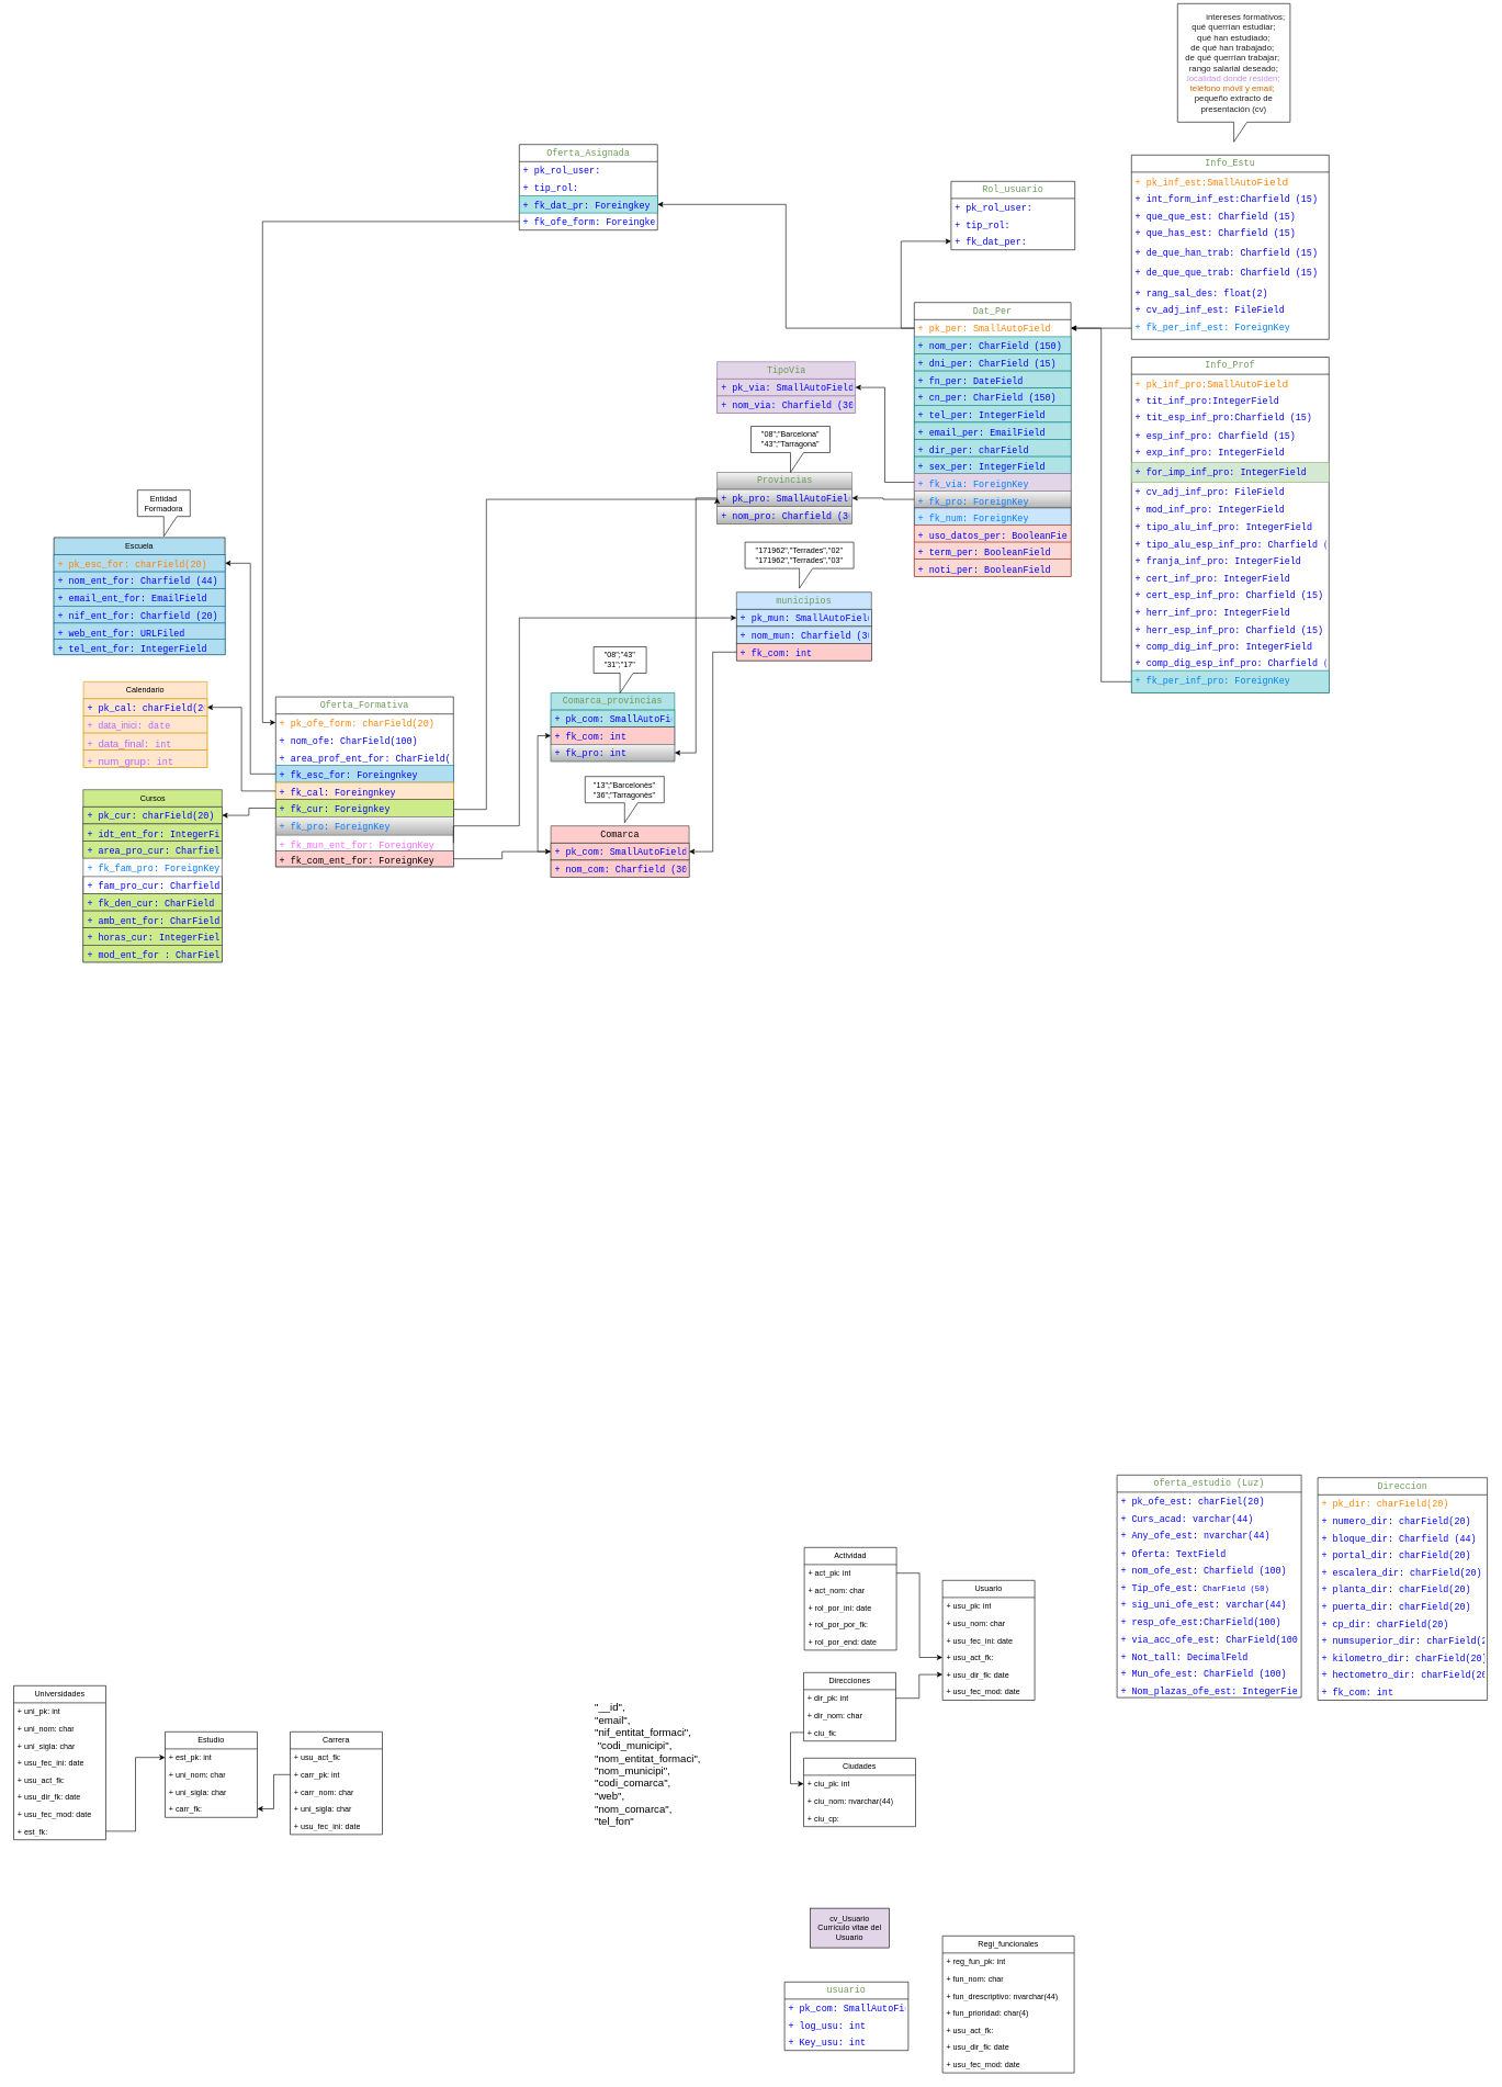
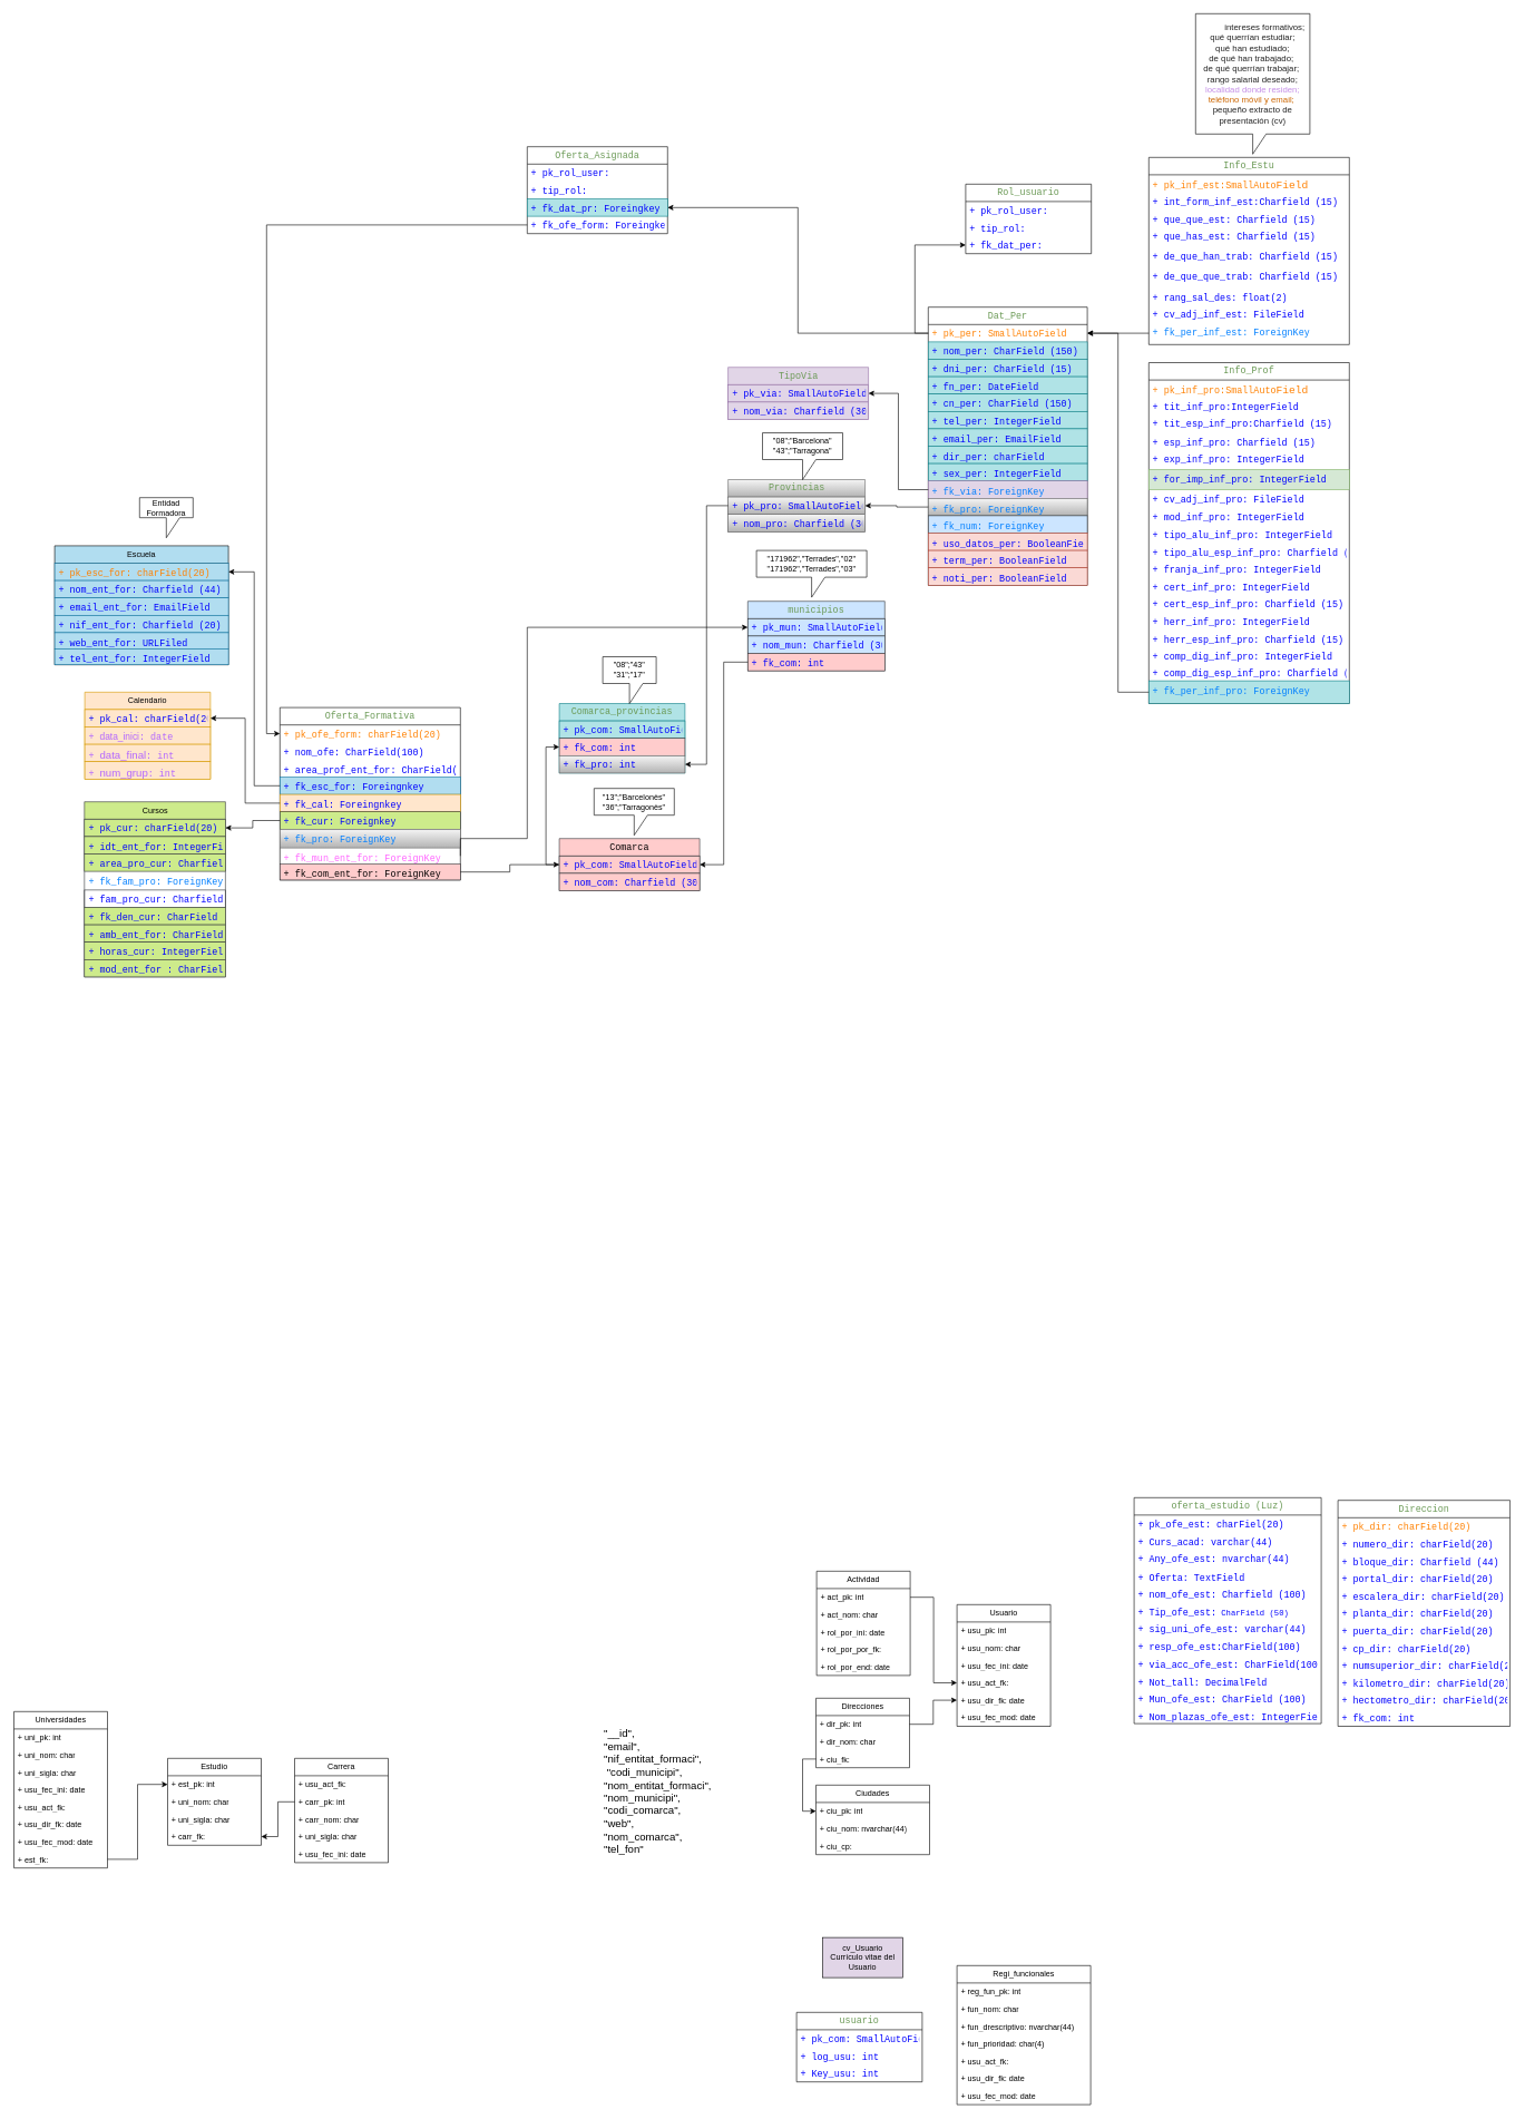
- <mxCell id="156" value="&lt;blockquote style=&quot;margin: 0px 0px 0px 40px; border: none; padding: 0px;&quot;&gt;&lt;span style=&quot;color: rgb(34, 34, 34); font-family: Arial, Helvetica, sans-serif; font-size: small; text-align: start; background-color: rgb(255, 255, 255);&quot;&gt;intereses formativos;&amp;nbsp;&lt;/span&gt;&lt;/blockquote&gt;&lt;div&gt;&lt;span style=&quot;color: rgb(34, 34, 34); font-family: Arial, Helvetica, sans-serif; font-size: small; text-align: start; background-color: rgb(255, 255, 255);&quot;&gt;qué querrían estudiar;&lt;/span&gt;&lt;/div&gt;&lt;div&gt;&lt;span style=&quot;color: rgb(34, 34, 34); font-family: Arial, Helvetica, sans-serif; font-size: small; text-align: start; background-color: rgb(255, 255, 255);&quot;&gt;&amp;nbsp;qué han estudiado;&amp;nbsp;&lt;/span&gt;&lt;/div&gt;&lt;div&gt;&lt;span style=&quot;color: rgb(34, 34, 34); font-family: Arial, Helvetica, sans-serif; font-size: small; text-align: start; background-color: rgb(255, 255, 255);&quot;&gt;de qué han trabajado;&amp;nbsp;&lt;/span&gt;&lt;/div&gt;&lt;div&gt;&lt;span style=&quot;color: rgb(34, 34, 34); font-family: Arial, Helvetica, sans-serif; font-size: small; text-align: start; background-color: rgb(255, 255, 255);&quot;&gt;de qué querrían trabajar;&amp;nbsp;&lt;/span&gt;&lt;/div&gt;&lt;div&gt;&lt;span style=&quot;color: rgb(34, 34, 34); font-family: Arial, Helvetica, sans-serif; font-size: small; text-align: start; background-color: rgb(255, 255, 255);&quot;&gt;rango salarial deseado;&lt;/span&gt;&lt;/div&gt;&lt;div&gt;&lt;span style=&quot;font-family: Arial, Helvetica, sans-serif; font-size: small; text-align: start; background-color: rgb(255, 255, 255);&quot;&gt;&lt;font color=&quot;#c48ee6&quot;&gt;&amp;nbsp;localidad donde residen;&amp;nbsp;&lt;/font&gt;&lt;/span&gt;&lt;/div&gt;&lt;div&gt;&lt;span style=&quot;font-family: Arial, Helvetica, sans-serif; font-size: small; text-align: start; background-color: rgb(255, 255, 255);&quot;&gt;&lt;font color=&quot;#cc6600&quot;&gt;teléfono móvil y email;&amp;nbsp;&lt;/font&gt;&lt;/span&gt;&lt;/div&gt;&lt;div&gt;&lt;span style=&quot;color: rgb(34, 34, 34); font-family: Arial, Helvetica, sans-serif; font-size: small; text-align: start; background-color: rgb(255, 255, 255);&quot;&gt;pequeño extracto de presentación (cv)&lt;/span&gt;&lt;/div&gt;" style="shape=callout;whiteSpace=wrap;html=1;perimeter=calloutPerimeter;" vertex="1" parent="1"><mxGeometry x="1788" y="5" width="171" height="210" as="geometry" /></mxCell>
+ <mxCell id="156" value="&lt;blockquote style=&quot;margin: 0px 0px 0px 40px; border: none; padding: 0px;&quot;&gt;&lt;span style=&quot;color: rgb(34, 34, 34); font-family: Arial, Helvetica, sans-serif; font-size: small; text-align: start; background-color: rgb(255, 255, 255);&quot;&gt;intereses formativos;&amp;nbsp;&lt;/span&gt;&lt;/blockquote&gt;&lt;div&gt;&lt;span style=&quot;color: rgb(34, 34, 34); font-family: Arial, Helvetica, sans-serif; font-size: small; text-align: start; background-color: rgb(255, 255, 255);&quot;&gt;qué querrían estudiar;&lt;/span&gt;&lt;/div&gt;&lt;div&gt;&lt;span style=&quot;color: rgb(34, 34, 34); font-family: Arial, Helvetica, sans-serif; font-size: small; text-align: start; background-color: rgb(255, 255, 255);&quot;&gt;&amp;nbsp;qué han estudiado;&amp;nbsp;&lt;/span&gt;&lt;/div&gt;&lt;div&gt;&lt;span style=&quot;color: rgb(34, 34, 34); font-family: Arial, Helvetica, sans-serif; font-size: small; text-align: start; background-color: rgb(255, 255, 255);&quot;&gt;de qué han trabajado;&amp;nbsp;&lt;/span&gt;&lt;/div&gt;&lt;div&gt;&lt;span style=&quot;color: rgb(34, 34, 34); font-family: Arial, Helvetica, sans-serif; font-size: small; text-align: start; background-color: rgb(255, 255, 255);&quot;&gt;de qué querrían trabajar;&amp;nbsp;&lt;/span&gt;&lt;/div&gt;&lt;div&gt;&lt;span style=&quot;color: rgb(34, 34, 34); font-family: Arial, Helvetica, sans-serif; font-size: small; text-align: start; background-color: rgb(255, 255, 255);&quot;&gt;rango salarial deseado;&lt;/span&gt;&lt;/div&gt;&lt;div&gt;&lt;span style=&quot;font-family: Arial, Helvetica, sans-serif; font-size: small; text-align: start; background-color: rgb(255, 255, 255);&quot;&gt;&lt;font color=&quot;#c48ee6&quot;&gt;&amp;nbsp;localidad donde residen;&amp;nbsp;&lt;/font&gt;&lt;/span&gt;&lt;/div&gt;&lt;div&gt;&lt;span style=&quot;font-family: Arial, Helvetica, sans-serif; font-size: small; text-align: start; background-color: rgb(255, 255, 255);&quot;&gt;&lt;font color=&quot;#cc6600&quot;&gt;teléfono móvil y email;&amp;nbsp;&lt;/font&gt;&lt;/span&gt;&lt;/div&gt;&lt;div&gt;&lt;span style=&quot;color: rgb(34, 34, 34); font-family: Arial, Helvetica, sans-serif; font-size: small; text-align: start; background-color: rgb(255, 255, 255);&quot;&gt;pequeño extracto de presentación (cv)&lt;/span&gt;&lt;/div&gt;" style="shape=callout;whiteSpace=wrap;html=1;perimeter=calloutPerimeter;" vertex="1" parent="1"><mxGeometry x="1788" y="20" width="171" height="210" as="geometry" /></mxCell>
- <mxCell id="204" value="&lt;div style=&quot;&quot;&gt;Entidad Formadora&lt;/div&gt;" style="shape=callout;whiteSpace=wrap;html=1;perimeter=calloutPerimeter;align=center;" vertex="1" parent="1"><mxGeometry x="208" y="744" width="80" height="70" as="geometry" /></mxCell>
+ <mxCell id="204" value="&lt;div style=&quot;&quot;&gt;Entidad Formadora&lt;/div&gt;" style="shape=callout;whiteSpace=wrap;html=1;perimeter=calloutPerimeter;align=center;" vertex="1" parent="1"><mxGeometry x="208" y="744" width="80" height="60" as="geometry" /></mxCell>
- <mxCell id="165" style="edgeStyle=orthogonalEdgeStyle;rounded=0;orthogonalLoop=1;jettySize=auto;html=1;exitX=1;exitY=0.75;exitDx=0;exitDy=0;entryX=0;entryY=0.5;entryDx=0;entryDy=0;" edge="1" parent="1" source="166" target="110"><mxGeometry relative="1" as="geometry"><Array as="points"><mxPoint x="688" y="1229" /><mxPoint x="738" y="1229" /><mxPoint x="738" y="758" /></Array></mxGeometry></mxCell>
